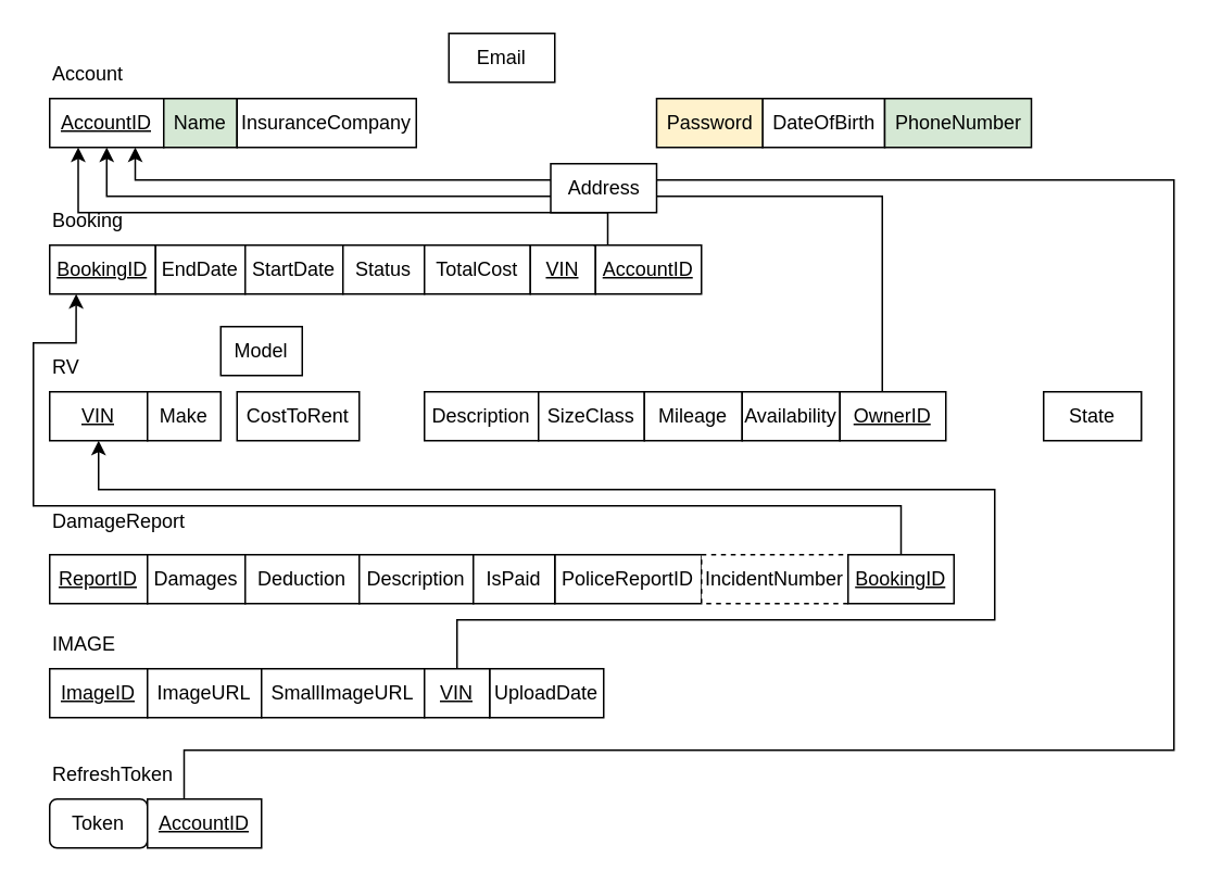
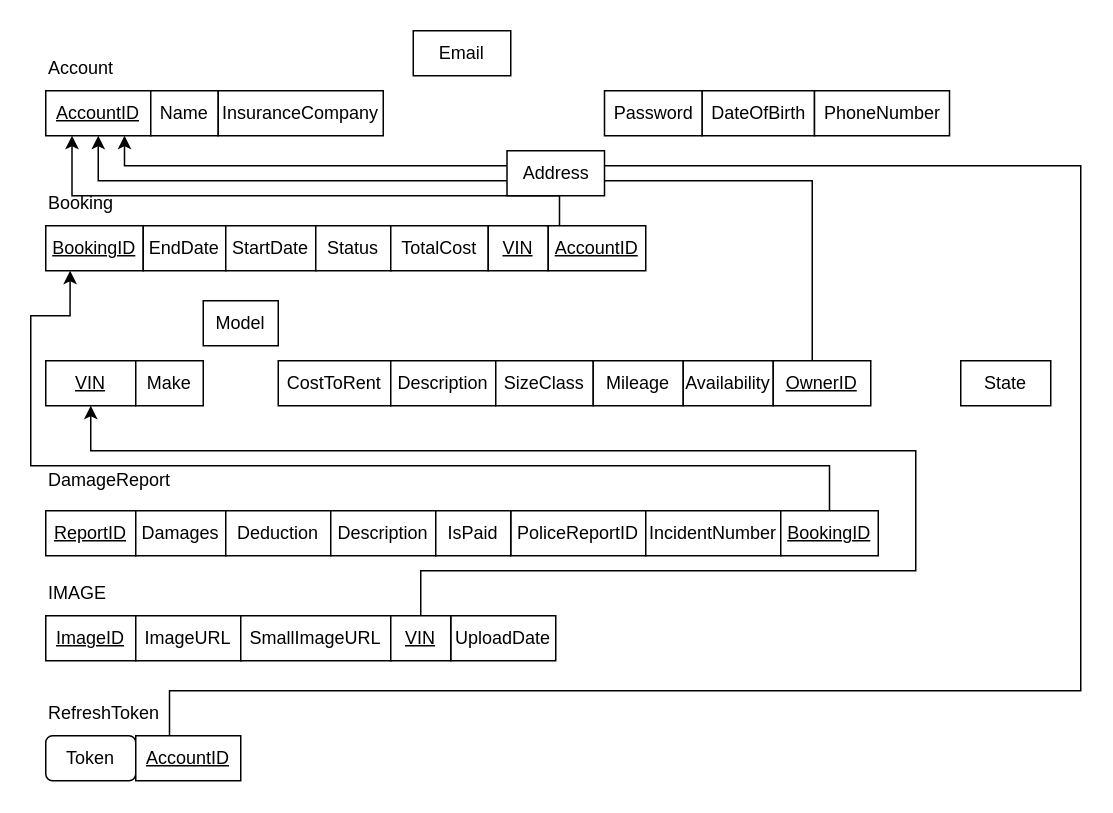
- <mxCell id="35" value="Name" style="rounded=0;whiteSpace=wrap;html=1;fillColor=#d5e8d4;" parent="1" vertex="1"><mxGeometry x="100" y="60" width="45" height="30" as="geometry" /></mxCell>
+ <mxCell id="35" value="Name" style="rounded=0;whiteSpace=wrap;html=1;" parent="1" vertex="1"><mxGeometry x="100" y="60" width="45" height="30" as="geometry" /></mxCell>
- <mxCell id="41" value="Password" style="rounded=0;whiteSpace=wrap;html=1;fillColor=#fff2cc;" parent="1" vertex="1"><mxGeometry x="402.5" y="60" width="65" height="30" as="geometry" /></mxCell>
+ <mxCell id="41" value="Password" style="rounded=0;whiteSpace=wrap;html=1;" parent="1" vertex="1"><mxGeometry x="402.5" y="60" width="65" height="30" as="geometry" /></mxCell>
- <mxCell id="40" value="PhoneNumber" style="rounded=0;whiteSpace=wrap;html=1;fillColor=#d5e8d4;" parent="1" vertex="1"><mxGeometry x="542.5" y="60" width="90" height="30" as="geometry" /></mxCell>
+ <mxCell id="40" value="PhoneNumber" style="rounded=0;whiteSpace=wrap;html=1;" parent="1" vertex="1"><mxGeometry x="542.5" y="60" width="90" height="30" as="geometry" /></mxCell>
- <mxCell id="17" value="RV" style="text;html=1;align=left;verticalAlign=middle;resizable=0;points=[];autosize=1;strokeColor=none;fillColor=none;" parent="1" vertex="1"><mxGeometry x="30" y="210" width="40" height="30" as="geometry" /></mxCell>
- <mxCell id="14" value="CostToRent" style="rounded=0;whiteSpace=wrap;html=1;" parent="1" vertex="1"><mxGeometry x="145" y="240" width="75" height="30" as="geometry" /></mxCell>
+ <mxCell id="14" value="CostToRent" style="rounded=0;whiteSpace=wrap;html=1;" parent="1" vertex="1"><mxGeometry x="185" y="240" width="75" height="30" as="geometry" /></mxCell>
- <mxCell id="49" value="IncidentNumber" style="rounded=0;whiteSpace=wrap;html=1;dashed=1;" parent="42" vertex="1"><mxGeometry x="400" y="50" width="90" height="30" as="geometry" /></mxCell>
+ <mxCell id="49" value="IncidentNumber" style="rounded=0;whiteSpace=wrap;html=1;" parent="42" vertex="1"><mxGeometry x="400" y="50" width="90" height="30" as="geometry" /></mxCell>
